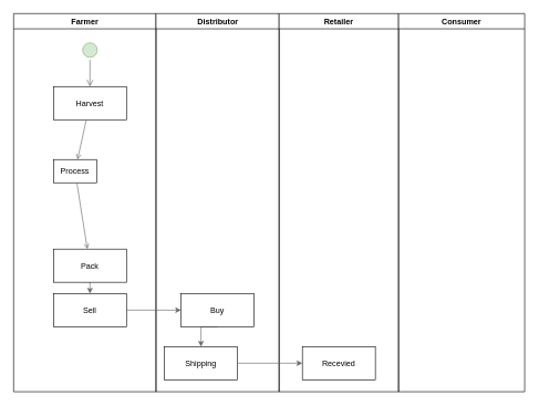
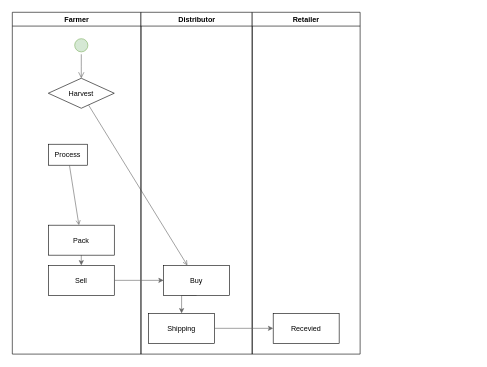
- <mxCell id="5" value="Harvest" style="" parent="2" vertex="1"><mxGeometry x="60" y="110" width="110" height="50" as="geometry" /></mxCell>
+ <mxCell id="5" value="Harvest" style="rhombus;" parent="2" vertex="1"><mxGeometry x="60" y="110" width="110" height="50" as="geometry" /></mxCell>
- <mxCell id="7" value="" style="endArrow=open;endFill=1;rounded=0;strokeColor=#666666;" parent="2" source="5" target="6" edge="1"><mxGeometry relative="1" as="geometry" /></mxCell>
+ <mxCell id="7" value="" style="endArrow=open;endFill=1;rounded=0;strokeColor=#666666;" parent="2" source="5" target="14" edge="1"><mxGeometry relative="1" as="geometry" /></mxCell>
- <mxCell id="18" value="Consumer" style="swimlane;whiteSpace=wrap" parent="1" vertex="1"><mxGeometry x="600" y="20" width="190" height="570" as="geometry" /></mxCell>
